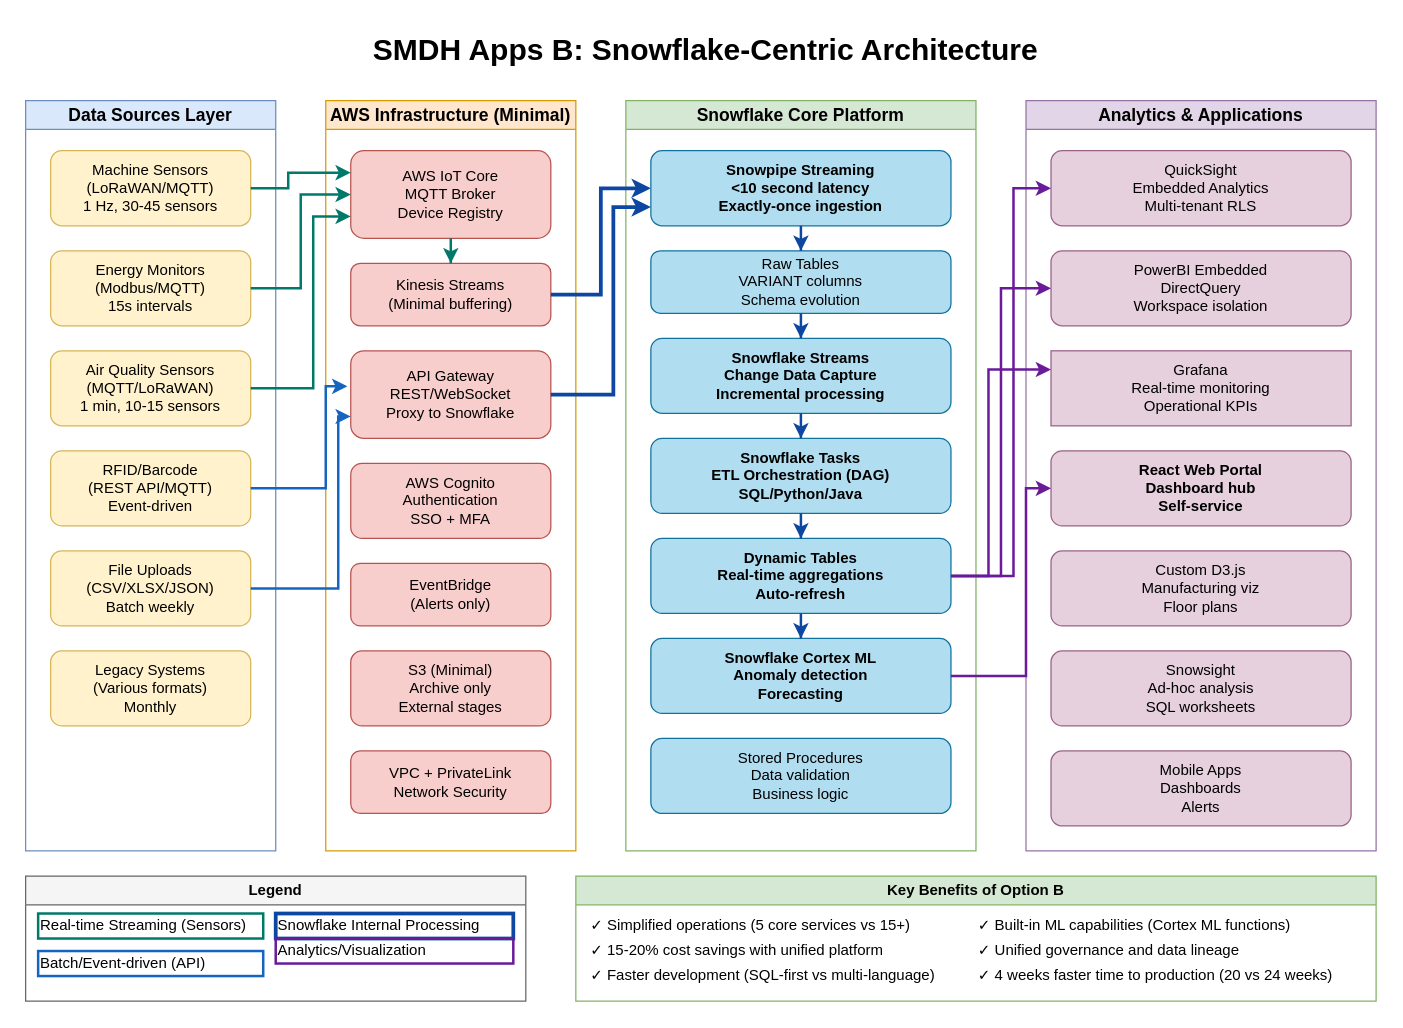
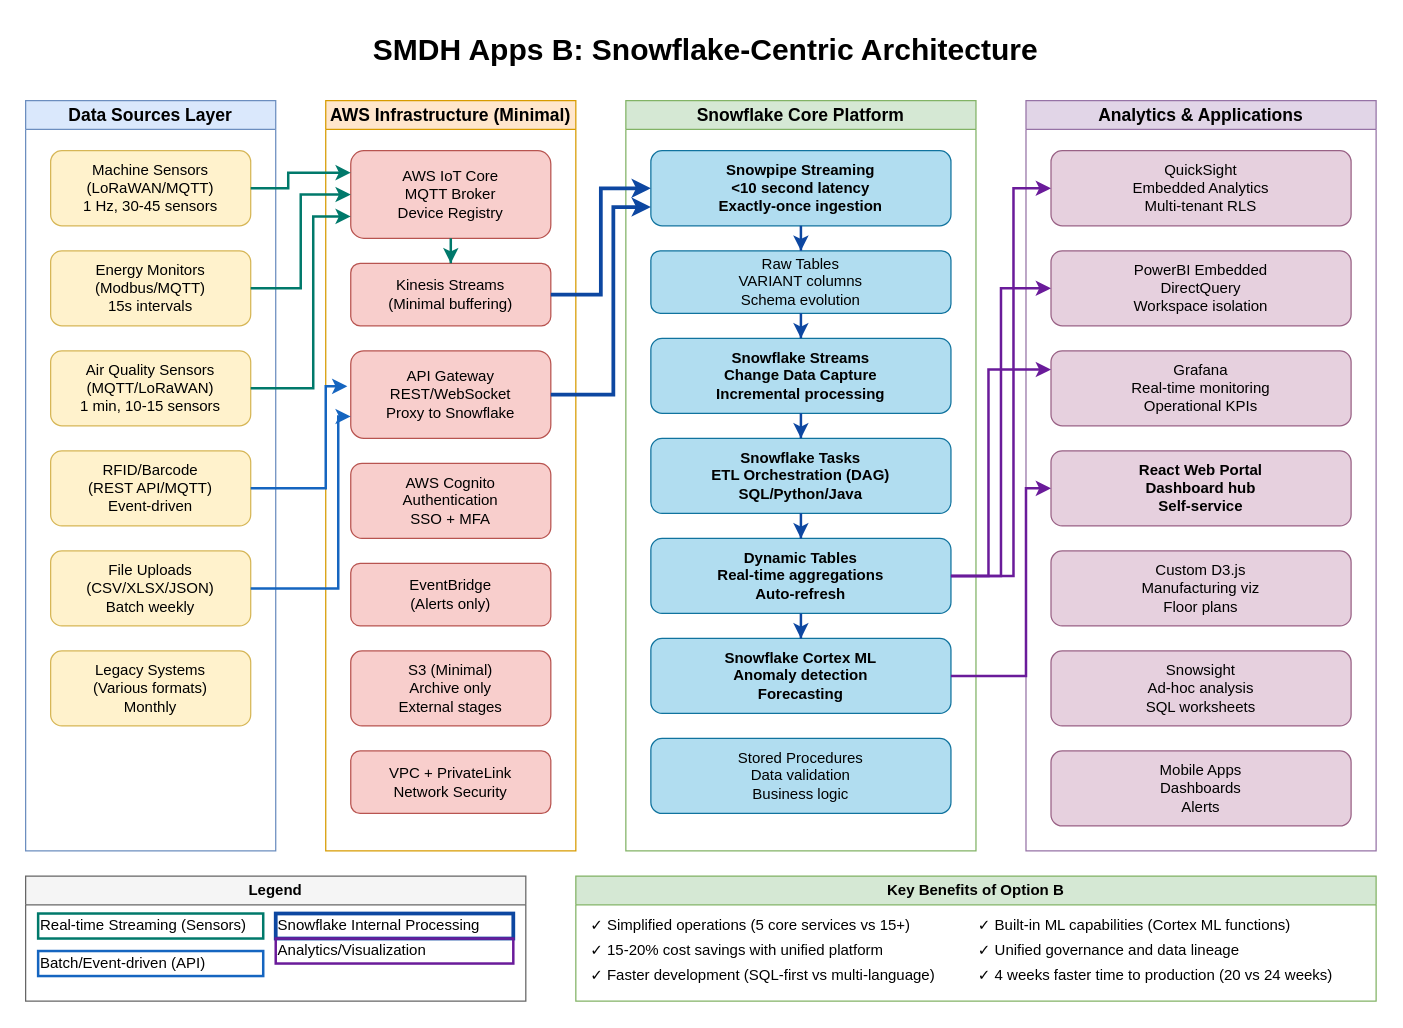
- <mxCell id="29" value="Grafana&#10;Real-time monitoring&#10;Operational KPIs" style="whiteSpace=wrap;html=1;fillColor=#e6d0de;strokeColor=#996185;rounded=0;" parent="26" vertex="1"><mxGeometry x="20" y="200" width="240" height="60" as="geometry" /></mxCell>
+ <mxCell id="29" value="Grafana&#10;Real-time monitoring&#10;Operational KPIs" style="rounded=1;whiteSpace=wrap;html=1;fillColor=#e6d0de;strokeColor=#996185;" parent="26" vertex="1"><mxGeometry x="20" y="200" width="240" height="60" as="geometry" /></mxCell>
